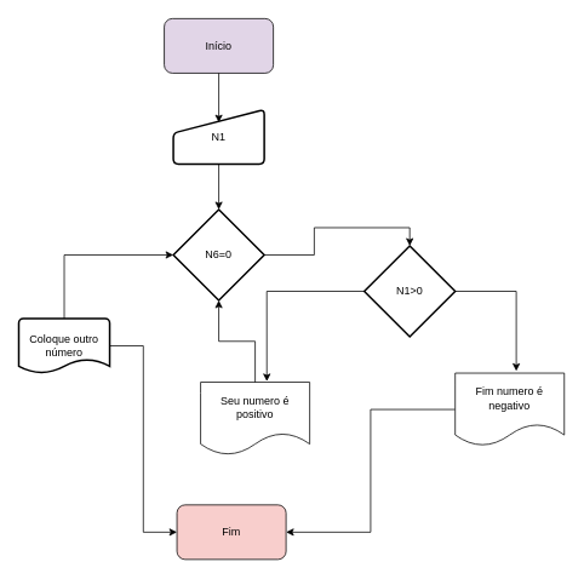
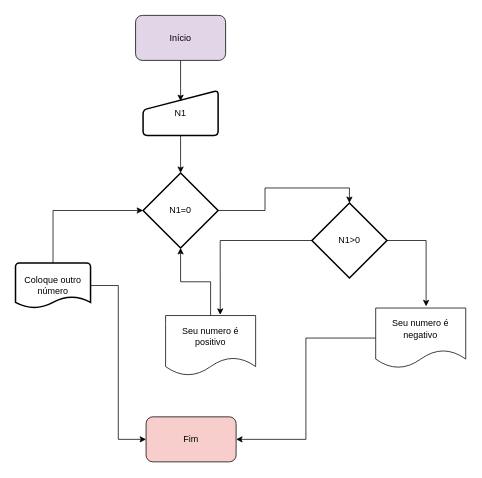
- <mxCell id="4" value="N6=0" style="strokeWidth=2;html=1;shape=mxgraph.flowchart.decision;whiteSpace=wrap;" vertex="1" parent="1"><mxGeometry x="190" y="230" width="100" height="100" as="geometry" /></mxCell>
+ <mxCell id="4" value="N1=0" style="strokeWidth=2;html=1;shape=mxgraph.flowchart.decision;whiteSpace=wrap;" vertex="1" parent="1"><mxGeometry x="190" y="230" width="100" height="100" as="geometry" /></mxCell>
- <mxCell id="10" value="N1&amp;gt;0" style="strokeWidth=2;html=1;shape=mxgraph.flowchart.decision;whiteSpace=wrap;" vertex="1" parent="1"><mxGeometry x="400" y="270" width="100" height="100" as="geometry" /></mxCell>
+ <mxCell id="10" value="N1&amp;gt;0" style="strokeWidth=2;html=1;shape=mxgraph.flowchart.decision;whiteSpace=wrap;" vertex="1" parent="1"><mxGeometry x="415" y="270" width="100" height="100" as="geometry" /></mxCell>
- <mxCell id="14" value="Fim numero é negativo" style="shape=document;whiteSpace=wrap;html=1;boundedLbl=1;" vertex="1" parent="1"><mxGeometry x="500" y="410" width="120" height="80" as="geometry" /></mxCell>
+ <mxCell id="14" value="Seu numero é negativo" style="shape=document;whiteSpace=wrap;html=1;boundedLbl=1;" vertex="1" parent="1"><mxGeometry x="500" y="410" width="120" height="80" as="geometry" /></mxCell>
